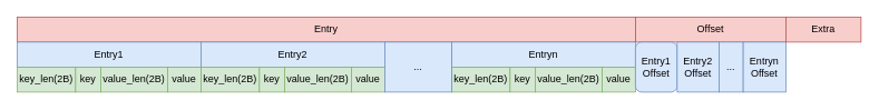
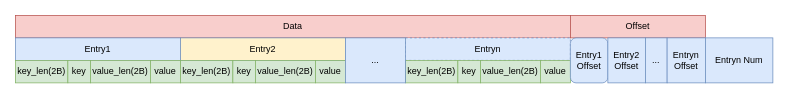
- <mxCell id="2" value="Entry" style="rounded=0;whiteSpace=wrap;html=1;fillColor=#f8cecc;strokeColor=#b85450;" vertex="1" parent="1"><mxGeometry x="20" y="20" width="740" height="30" as="geometry" /></mxCell>
+ <mxCell id="2" value="Data" style="rounded=0;whiteSpace=wrap;html=1;fillColor=#f8cecc;strokeColor=#b85450;" vertex="1" parent="1"><mxGeometry x="20" y="20" width="740" height="30" as="geometry" /></mxCell>
- <mxCell id="24" value="Extra" style="rounded=0;whiteSpace=wrap;html=1;fillColor=#f8cecc;strokeColor=#b85450;" vertex="1" parent="1"><mxGeometry x="940" y="20" width="90" height="30" as="geometry" /></mxCell>
- <mxCell id="8" value="Entry2" style="rounded=0;whiteSpace=wrap;html=1;fillColor=#dae8fc;strokeColor=#6c8ebf;" vertex="1" parent="1"><mxGeometry x="240" y="50" width="220" height="30" as="geometry" /></mxCell>
+ <mxCell id="8" value="Entry2" style="rounded=0;whiteSpace=wrap;html=1;fillColor=#fff2cc;strokeColor=#6c8ebf;" vertex="1" parent="1"><mxGeometry x="240" y="50" width="220" height="30" as="geometry" /></mxCell>
- <mxCell id="13" value="Entryn" style="rounded=0;whiteSpace=wrap;html=1;fillColor=#dae8fc;strokeColor=#6c8ebf;" vertex="1" parent="1"><mxGeometry x="540" y="50" width="220" height="30" as="geometry" /></mxCell>
+ <mxCell id="13" value="Entryn" style="rounded=0;whiteSpace=wrap;html=1;fillColor=#dae8fc;strokeColor=#6c8ebf;dashed=1;" vertex="1" parent="1"><mxGeometry x="540" y="50" width="220" height="30" as="geometry" /></mxCell>
+ <mxCell id="25" value="Entryn Num" style="rounded=0;whiteSpace=wrap;html=1;fillColor=#dae8fc;strokeColor=#6c8ebf;" vertex="1" parent="1"><mxGeometry x="940" y="50" width="90" height="60" as="geometry" /></mxCell>
